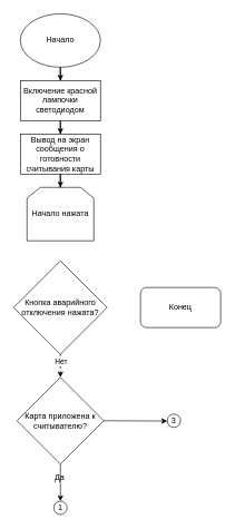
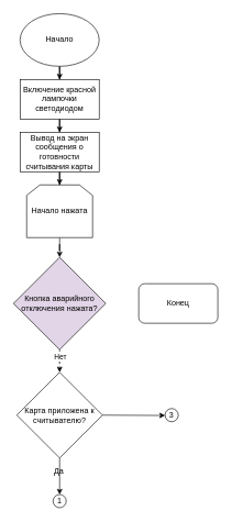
+ <mxCell id="4" value="" style="edgeStyle=orthogonalEdgeStyle;rounded=0;orthogonalLoop=1;jettySize=auto;html=1;" parent="1" source="5" target="8" edge="1"><mxGeometry relative="1" as="geometry" /></mxCell>
- <mxCell id="8" value="Кнопка аварийного отключения нажата?" style="rhombus;whiteSpace=wrap;html=1;" parent="1" vertex="1"><mxGeometry x="20" y="390" width="140" height="140" as="geometry" /></mxCell>
+ <mxCell id="8" value="Кнопка аварийного отключения нажата?" style="rhombus;whiteSpace=wrap;html=1;fillColor=#e1d5e7;" parent="1" vertex="1"><mxGeometry x="20" y="390" width="140" height="140" as="geometry" /></mxCell>
